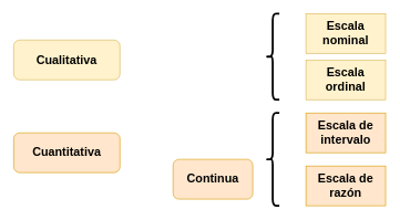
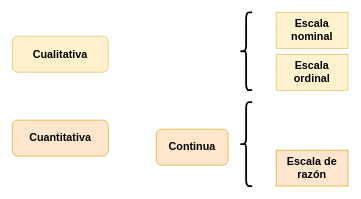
- <mxCell id="5" value="Escala de intervalo" style="rounded=0;whiteSpace=wrap;html=1;fontSize=18;fontStyle=1;fontFamily=Helvetica;fillColor=#ffe6cc;strokeColor=#d79b00;" vertex="1" parent="1"><mxGeometry x="460" y="170" width="120" height="60" as="geometry" /></mxCell>
- <mxCell id="4" value="Continua" style="rounded=1;whiteSpace=wrap;html=1;labelBackgroundColor=none;fontFamily=Helvetica;fontSize=18;fillColor=#ffe6cc;strokeColor=#d79b00;fontStyle=1" vertex="1" parent="1"><mxGeometry x="260" y="240" width="120" height="60" as="geometry" /></mxCell>
+ <mxCell id="4" value="Continua" style="rounded=1;whiteSpace=wrap;html=1;labelBackgroundColor=none;fontFamily=Helvetica;fontSize=18;fillColor=#ffe6cc;strokeColor=#d79b00;fontStyle=1" vertex="1" parent="1"><mxGeometry x="260" y="215" width="120" height="60" as="geometry" /></mxCell>
